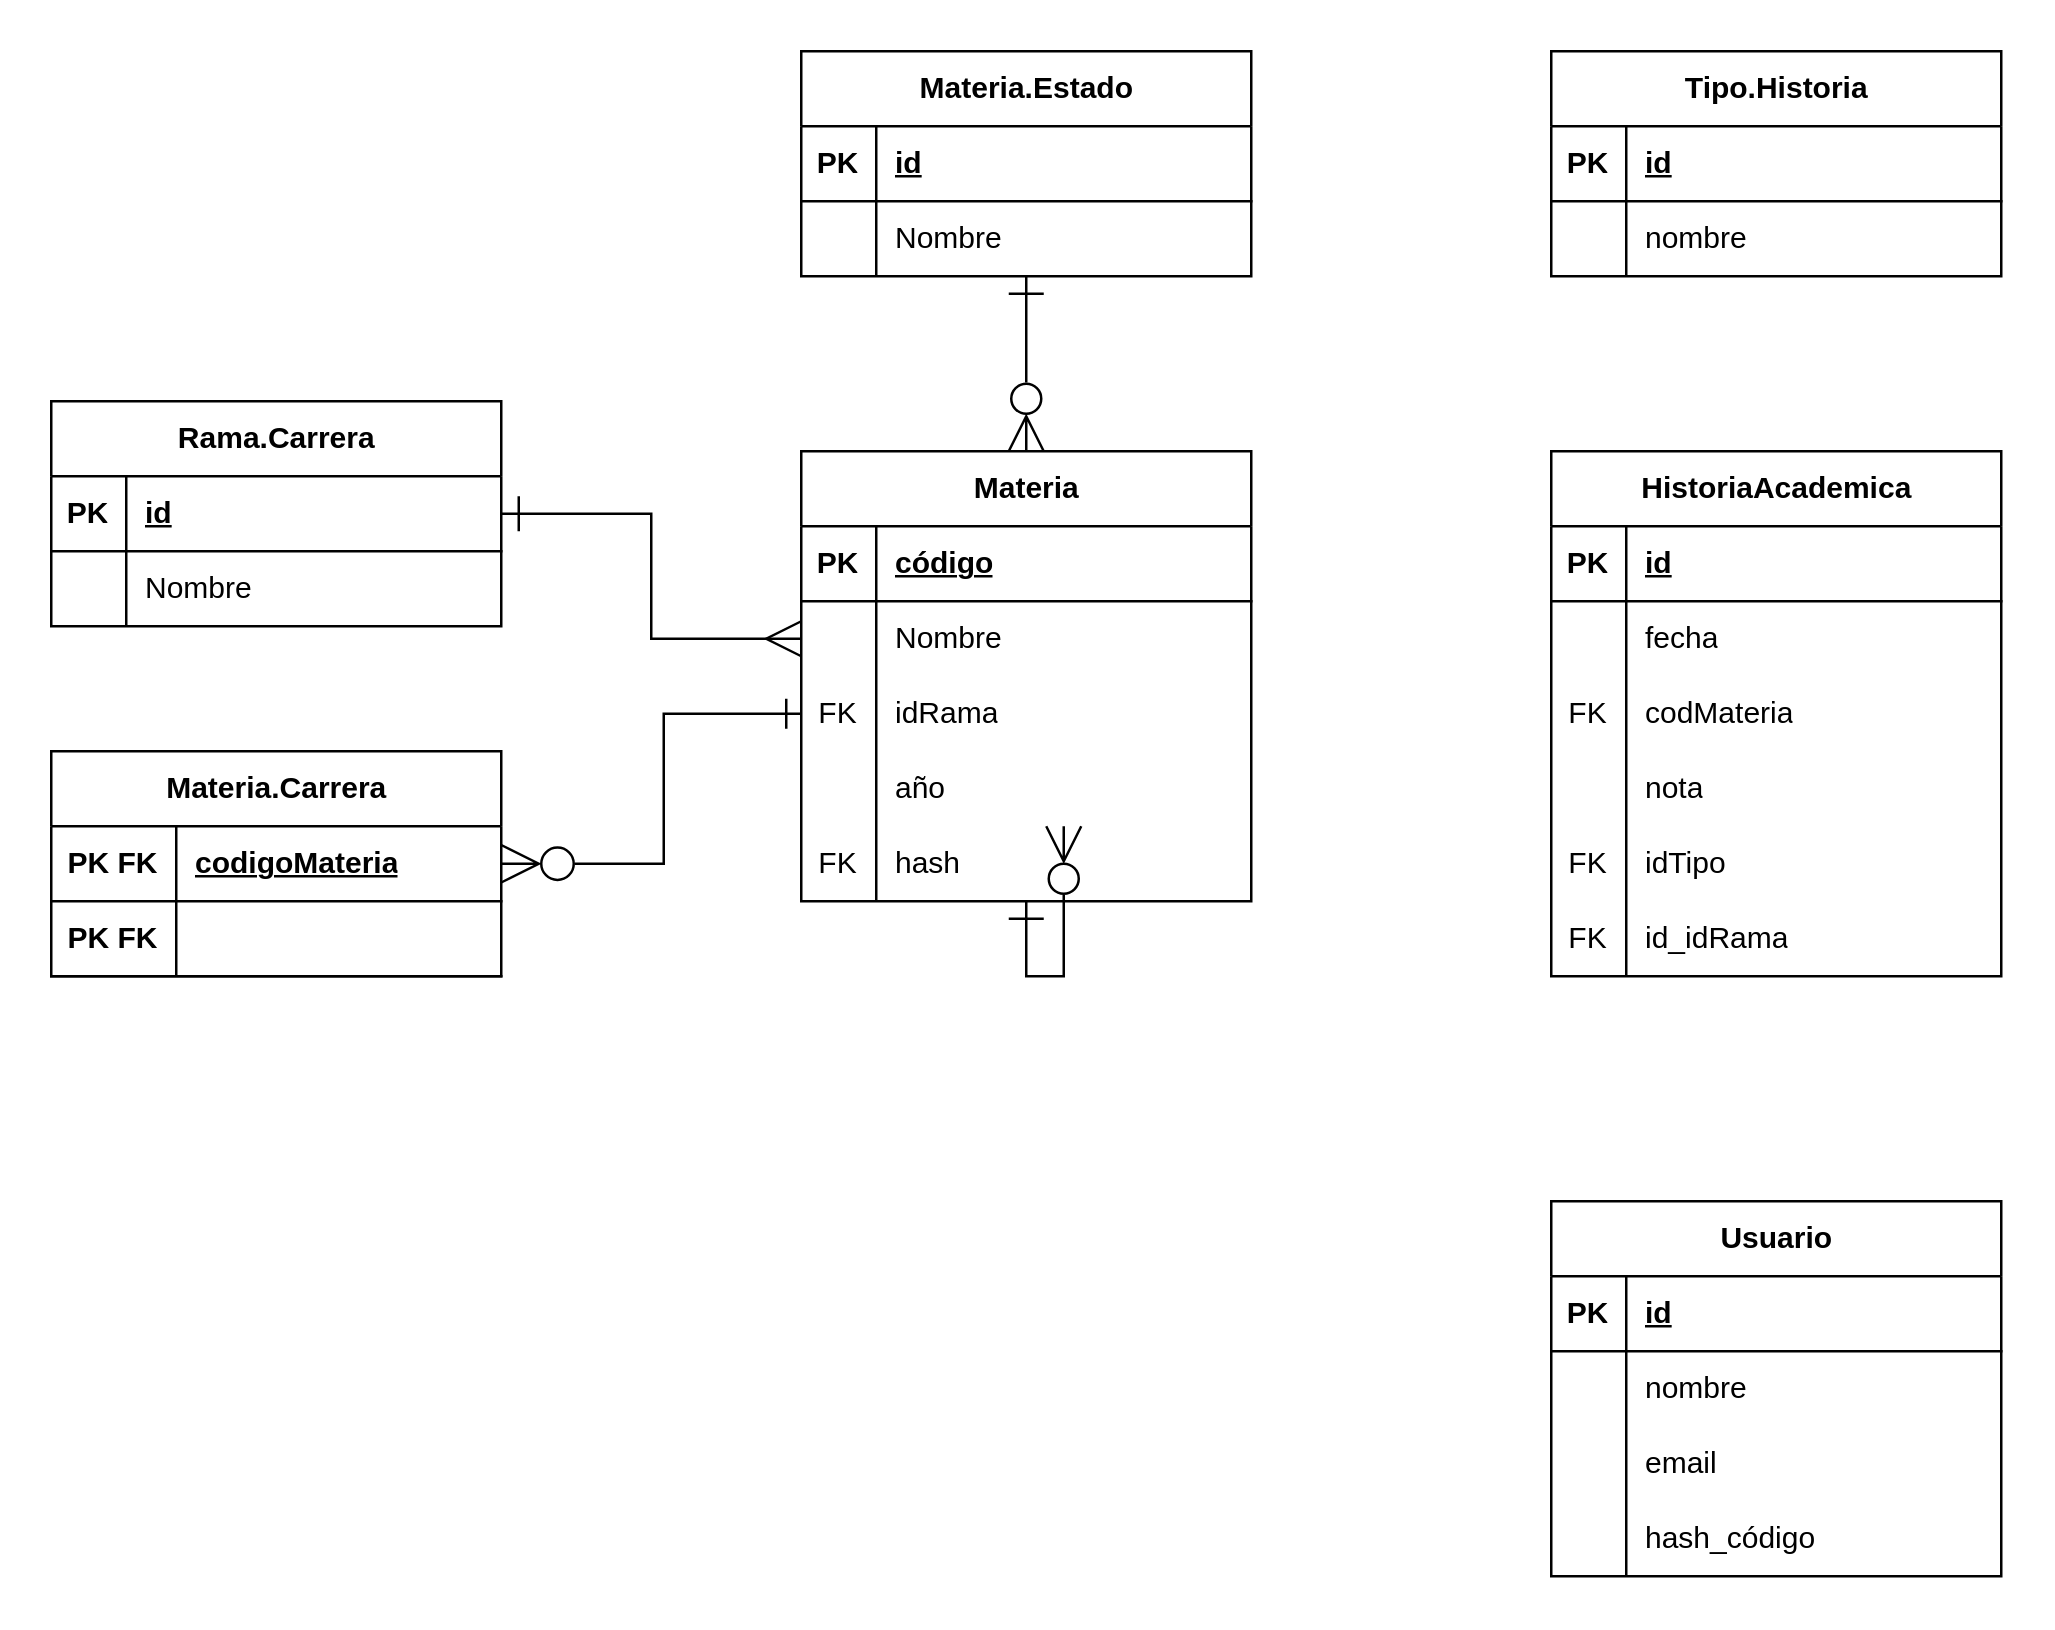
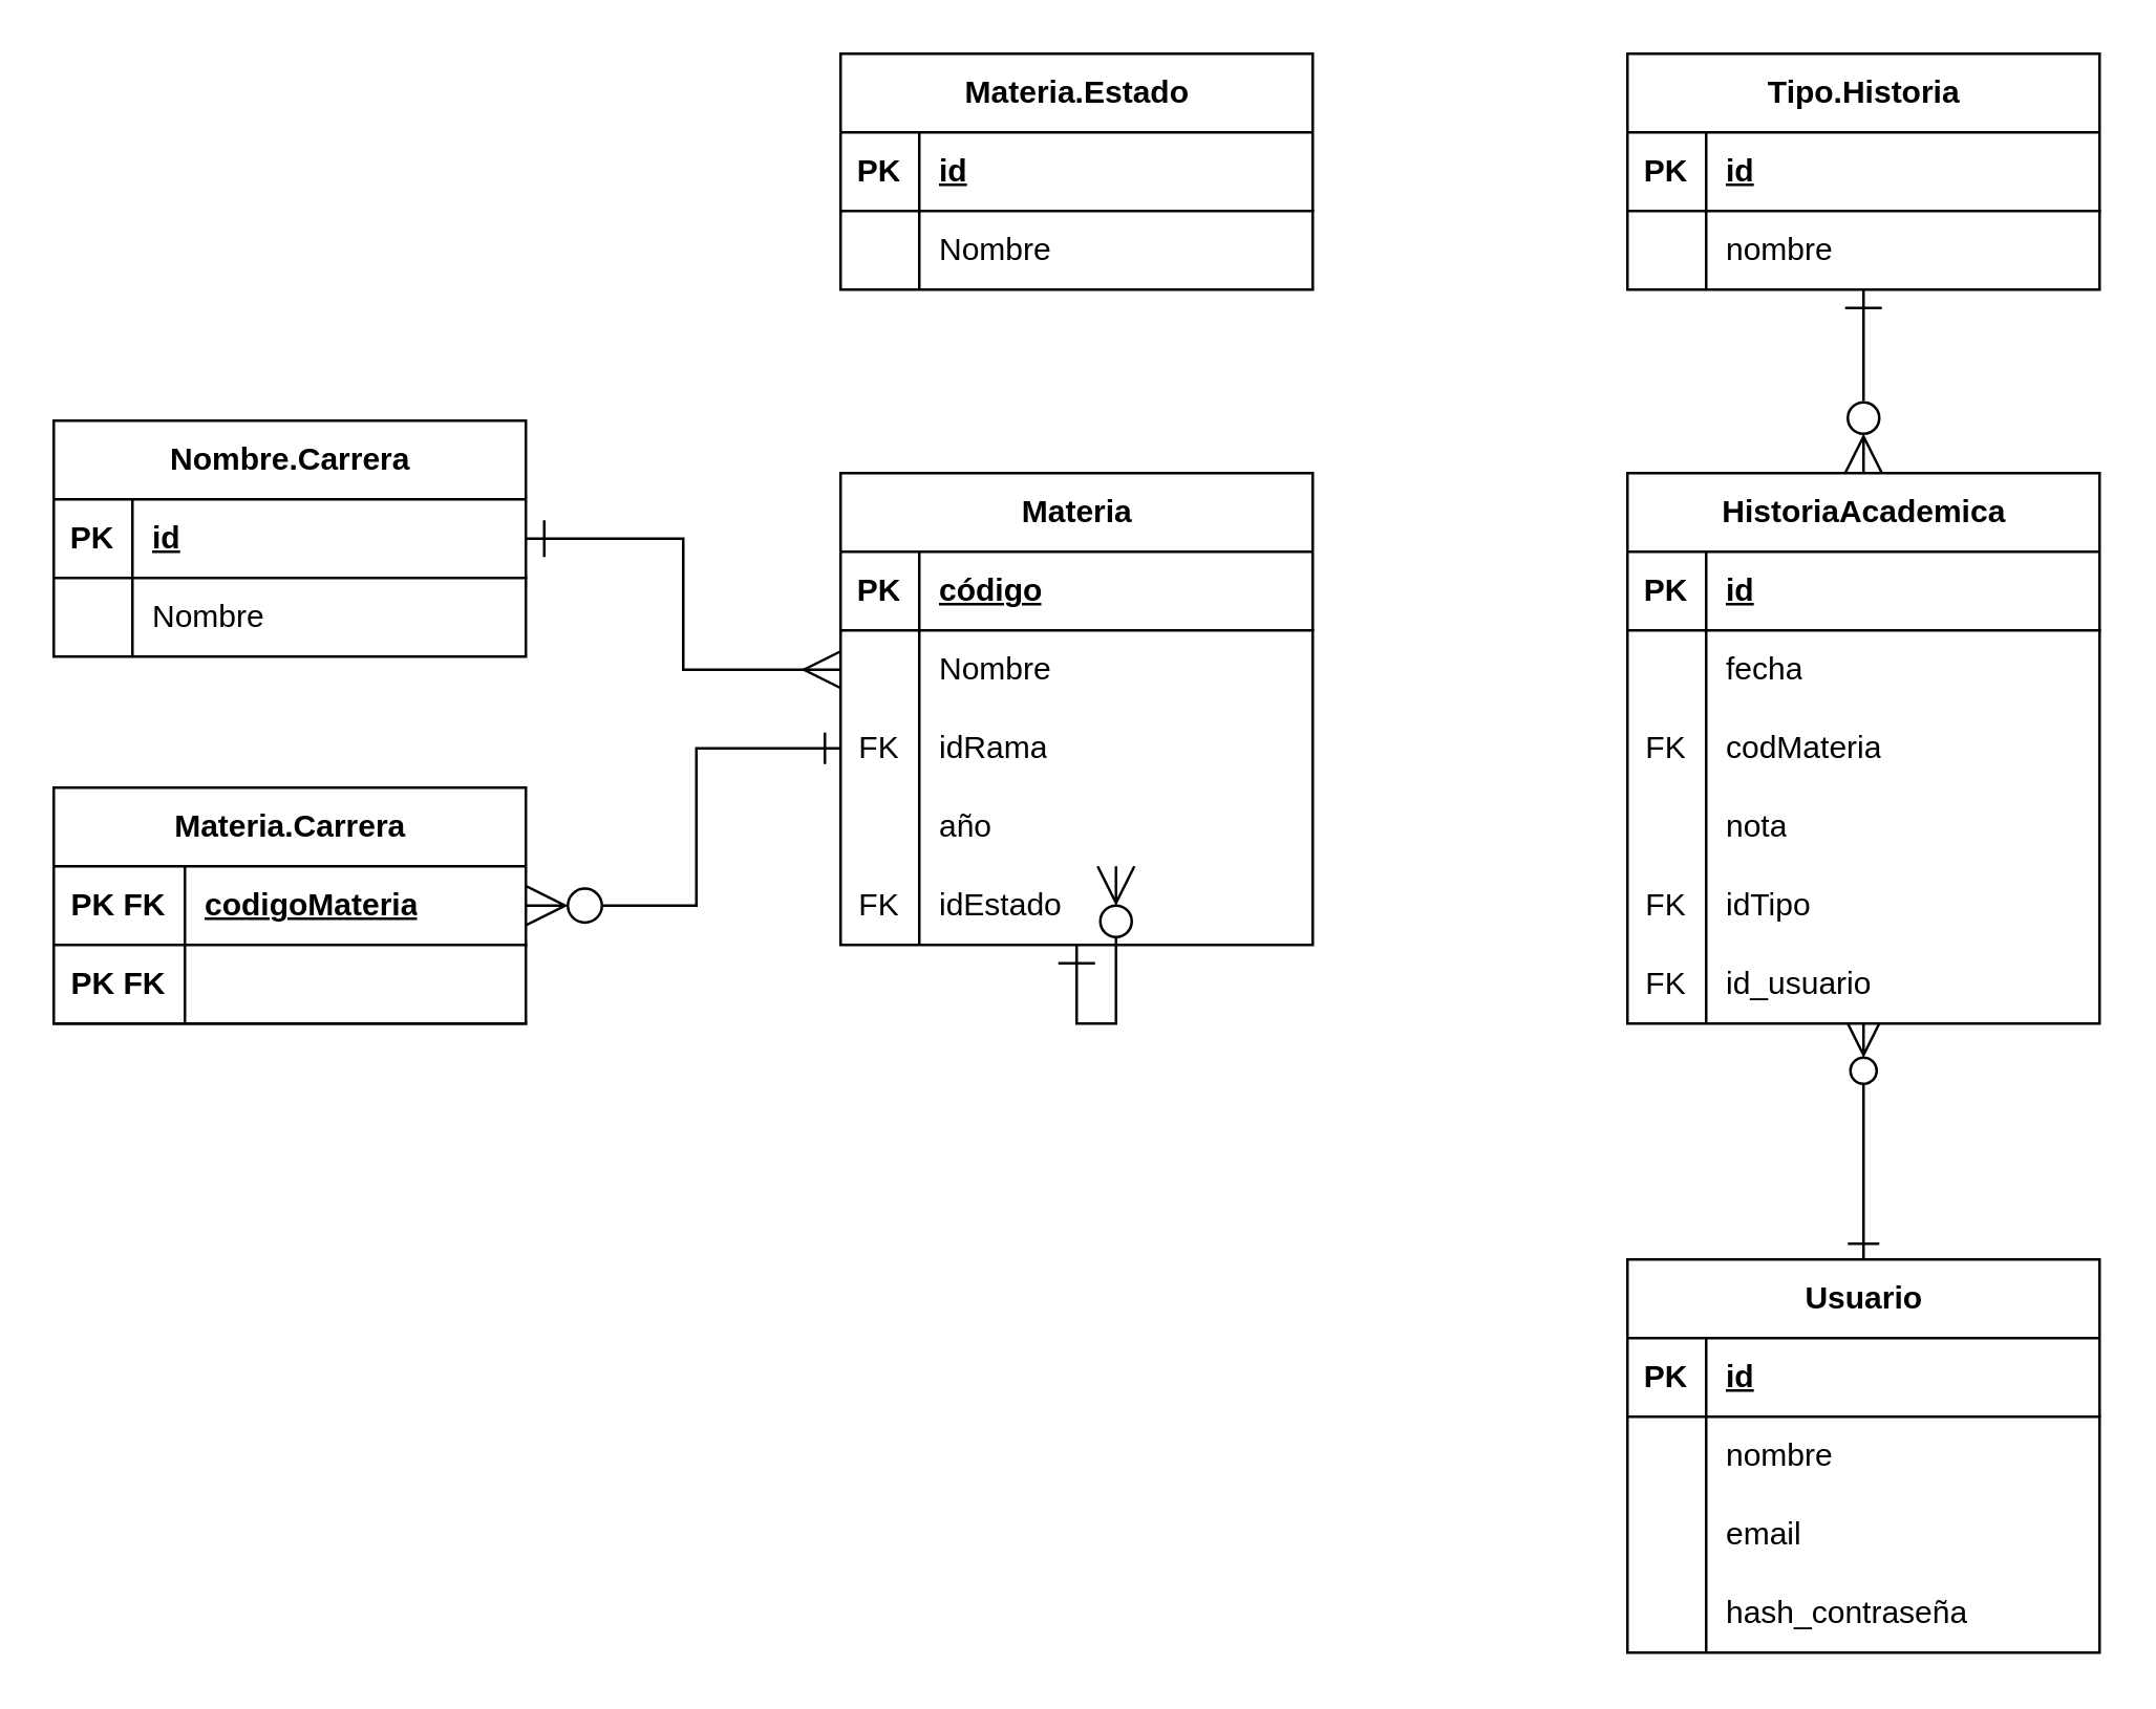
- <mxCell id="19" style="edgeStyle=orthogonalEdgeStyle;rounded=0;orthogonalLoop=1;jettySize=auto;html=1;startArrow=ERone;startFill=0;endArrow=ERzeroToMany;endFill=0;targetPerimeterSpacing=0;endSize=12;startSize=12;" parent="1" source="20" target="3" edge="1"><mxGeometry relative="1" as="geometry" /></mxCell>
+ <mxCell id="62" style="edgeStyle=orthogonalEdgeStyle;rounded=0;orthogonalLoop=1;jettySize=auto;html=1;startArrow=ERone;startFill=0;endArrow=ERzeroToMany;endFill=0;endSize=12;startSize=12;" parent="1" source="63" target="43" edge="1"><mxGeometry relative="1" as="geometry" /></mxCell>
- <mxCell id="28" value="Rama.Carrera" style="shape=table;startSize=30;container=1;collapsible=1;childLayout=tableLayout;fixedRows=1;rowLines=0;fontStyle=1;align=center;resizeLast=1;html=1;" parent="1" vertex="1"><mxGeometry x="20" y="160" width="180" height="90" as="geometry" /></mxCell>
+ <mxCell id="28" value="Nombre.Carrera" style="shape=table;startSize=30;container=1;collapsible=1;childLayout=tableLayout;fixedRows=1;rowLines=0;fontStyle=1;align=center;resizeLast=1;html=1;" parent="1" vertex="1"><mxGeometry x="20" y="160" width="180" height="90" as="geometry" /></mxCell>
- <mxCell id="18" value="hash" style="shape=partialRectangle;connectable=0;fillColor=none;top=0;left=0;bottom=0;right=0;align=left;spacingLeft=6;overflow=hidden;whiteSpace=wrap;html=1;" parent="16" vertex="1"><mxGeometry x="30" width="150" height="30" as="geometry"><mxRectangle width="150" height="30" as="alternateBounds" /></mxGeometry></mxCell>
+ <mxCell id="18" value="idEstado" style="shape=partialRectangle;connectable=0;fillColor=none;top=0;left=0;bottom=0;right=0;align=left;spacingLeft=6;overflow=hidden;whiteSpace=wrap;html=1;" parent="16" vertex="1"><mxGeometry x="30" width="150" height="30" as="geometry"><mxRectangle width="150" height="30" as="alternateBounds" /></mxGeometry></mxCell>
- <mxCell id="61" value="id_idRama" style="shape=partialRectangle;connectable=0;fillColor=none;top=0;left=0;bottom=0;right=0;align=left;spacingLeft=6;overflow=hidden;whiteSpace=wrap;html=1;" vertex="1" parent="59"><mxGeometry x="30" width="150" height="30" as="geometry"><mxRectangle width="150" height="30" as="alternateBounds" /></mxGeometry></mxCell>
+ <mxCell id="61" value="id_usuario" style="shape=partialRectangle;connectable=0;fillColor=none;top=0;left=0;bottom=0;right=0;align=left;spacingLeft=6;overflow=hidden;whiteSpace=wrap;html=1;" vertex="1" parent="59"><mxGeometry x="30" width="150" height="30" as="geometry"><mxRectangle width="150" height="30" as="alternateBounds" /></mxGeometry></mxCell>
+ <mxCell id="72" style="edgeStyle=orthogonalEdgeStyle;rounded=0;orthogonalLoop=1;jettySize=auto;html=1;endArrow=ERzeroToMany;endFill=0;startArrow=ERone;startFill=0;endSize=10;startSize=10;" edge="1" parent="1" source="73" target="43"><mxGeometry relative="1" as="geometry" /></mxCell>
- <mxCell id="85" value="hash_código" style="shape=partialRectangle;connectable=0;fillColor=none;top=0;left=0;bottom=0;right=0;align=left;spacingLeft=6;overflow=hidden;whiteSpace=wrap;html=1;" vertex="1" parent="83"><mxGeometry x="30" width="150" height="30" as="geometry"><mxRectangle width="150" height="30" as="alternateBounds" /></mxGeometry></mxCell>
+ <mxCell id="85" value="hash_contraseña" style="shape=partialRectangle;connectable=0;fillColor=none;top=0;left=0;bottom=0;right=0;align=left;spacingLeft=6;overflow=hidden;whiteSpace=wrap;html=1;" vertex="1" parent="83"><mxGeometry x="30" width="150" height="30" as="geometry"><mxRectangle width="150" height="30" as="alternateBounds" /></mxGeometry></mxCell>
